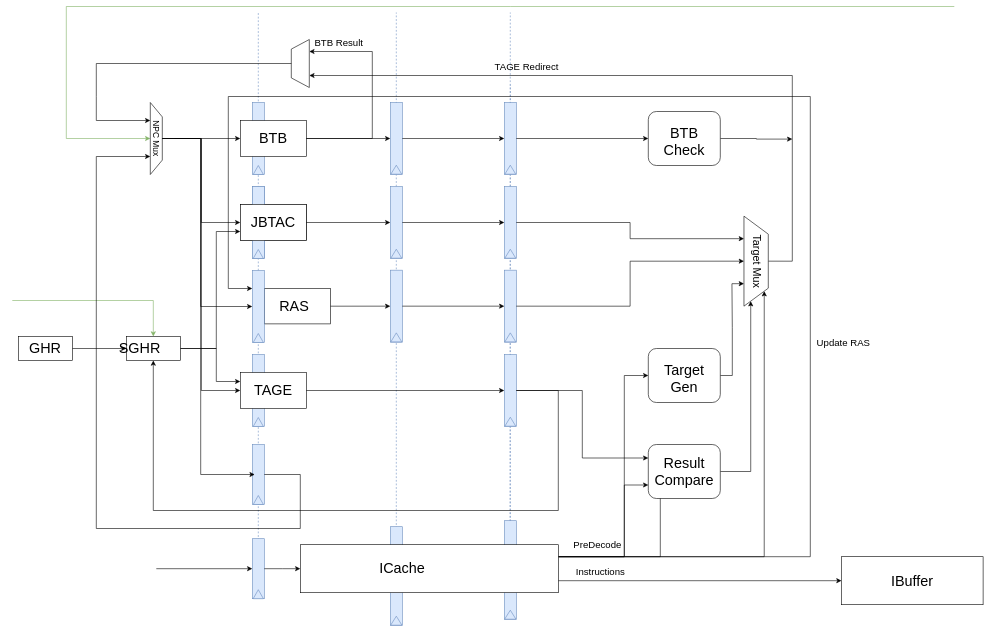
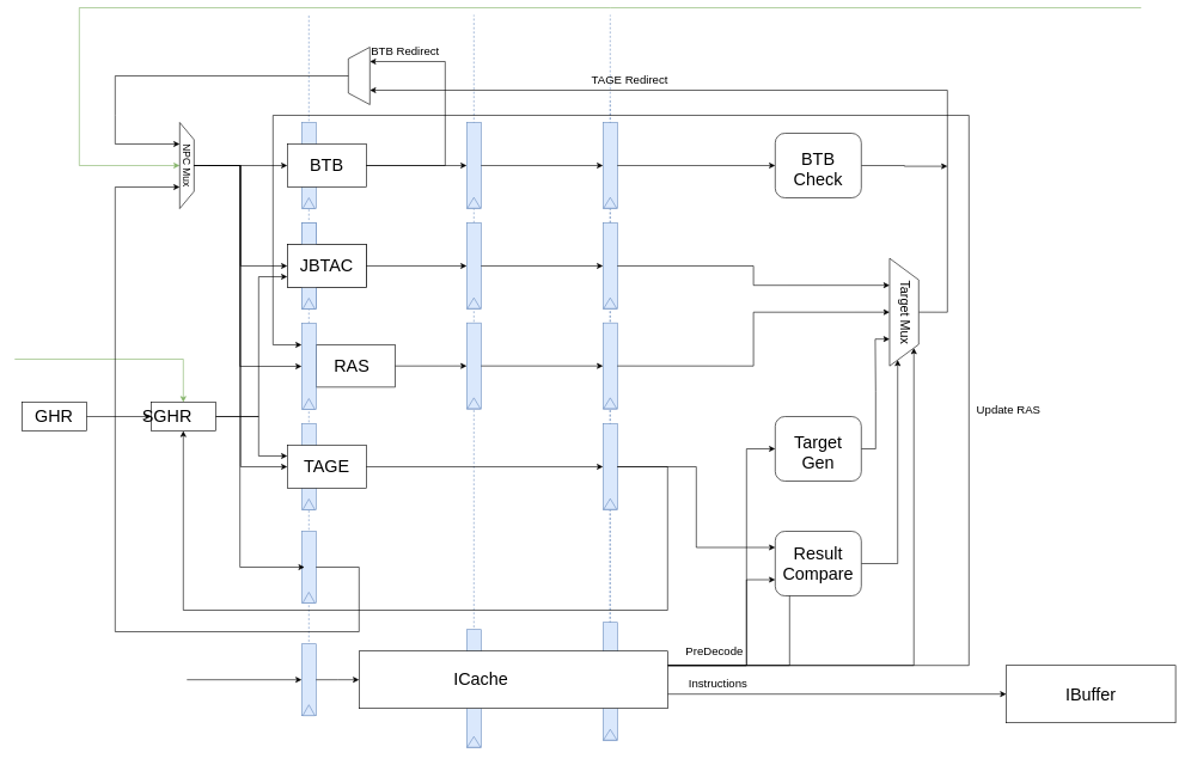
- <mxCell id="119" value="&lt;font style=&quot;font-size: 16px;&quot;&gt;BTB Result&lt;/font&gt;" style="text;html=1;align=center;verticalAlign=middle;resizable=0;points=[];autosize=1;fontFamily=Helvetica;fontSize=16;" vertex="1" parent="1"><mxGeometry x="509" width="110" height="20" as="geometry" y="60" /></mxCell>
+ <mxCell id="119" value="&lt;font style=&quot;font-size: 16px;&quot;&gt;BTB Redirect&lt;/font&gt;" style="text;html=1;align=center;verticalAlign=middle;resizable=0;points=[];autosize=1;fontFamily=Helvetica;fontSize=16;" vertex="1" parent="1"><mxGeometry x="509" width="110" height="20" as="geometry" y="60" /></mxCell>
